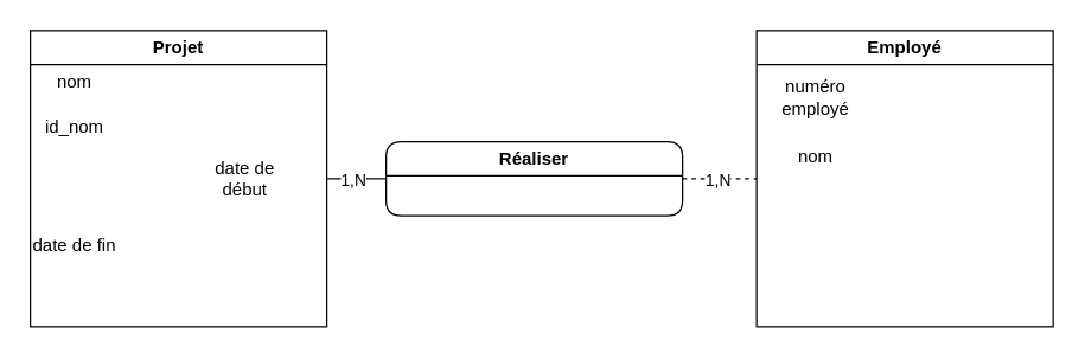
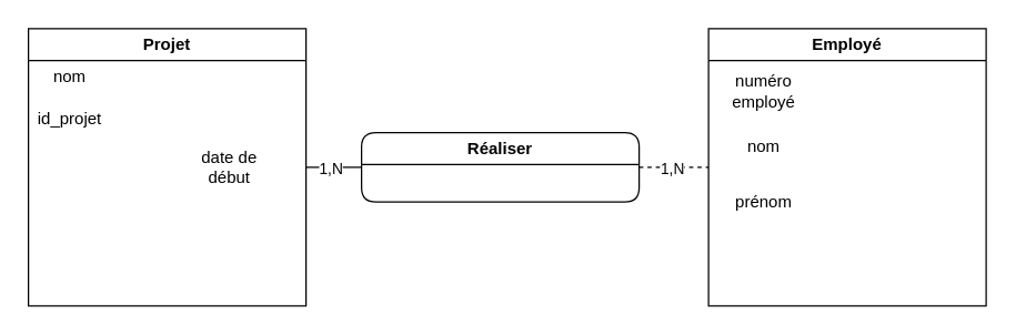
- <mxCell id="4" value="id_nom" style="text;html=1;align=center;verticalAlign=middle;whiteSpace=wrap;rounded=0;" vertex="1" parent="2"><mxGeometry y="50" width="60" height="30" as="geometry" /></mxCell>
+ <mxCell id="4" value="id_projet" style="text;html=1;align=center;verticalAlign=middle;whiteSpace=wrap;rounded=0;" vertex="1" parent="2"><mxGeometry y="50" width="60" height="30" as="geometry" /></mxCell>
+ <mxCell id="10" value="prénom" style="text;html=1;align=center;verticalAlign=middle;whiteSpace=wrap;rounded=0;" vertex="1" parent="7"><mxGeometry x="10" y="110" width="60" height="30" as="geometry" /></mxCell>
- <mxCell id="6" value="date de fin" style="text;html=1;align=center;verticalAlign=middle;whiteSpace=wrap;rounded=0;" vertex="1" parent="2"><mxGeometry y="130" width="60" height="30" as="geometry" /></mxCell>
